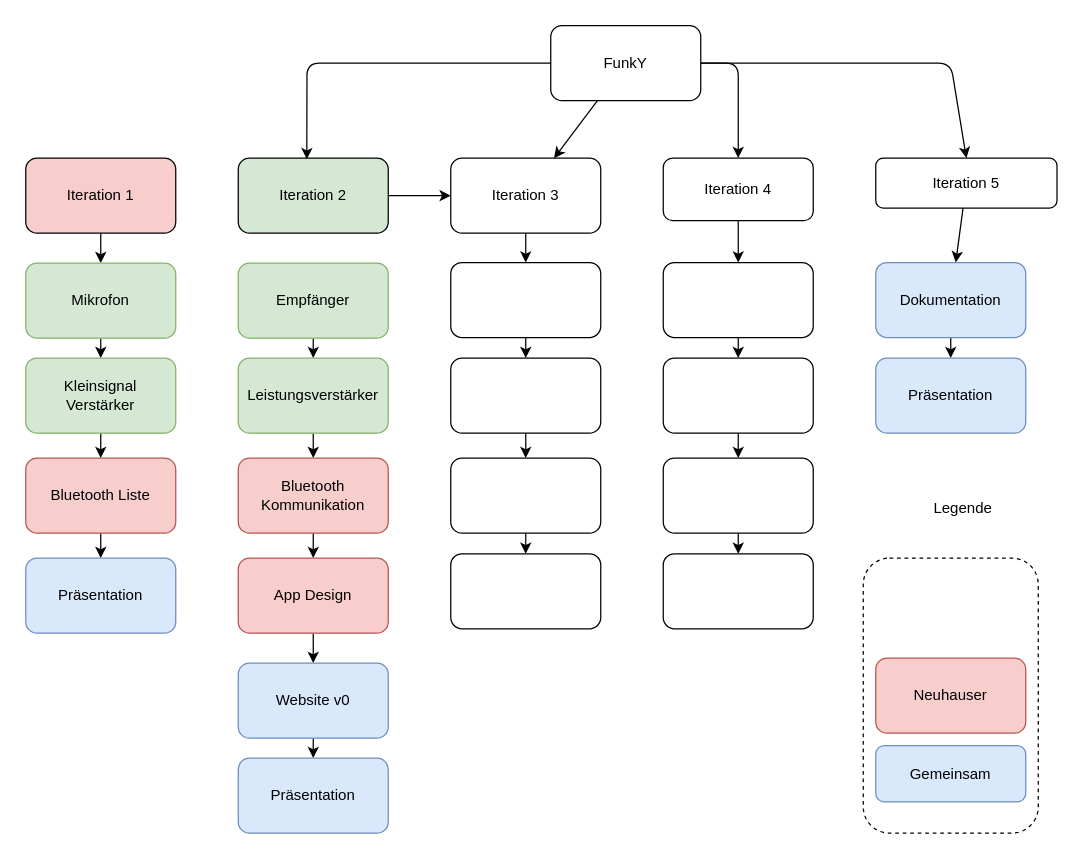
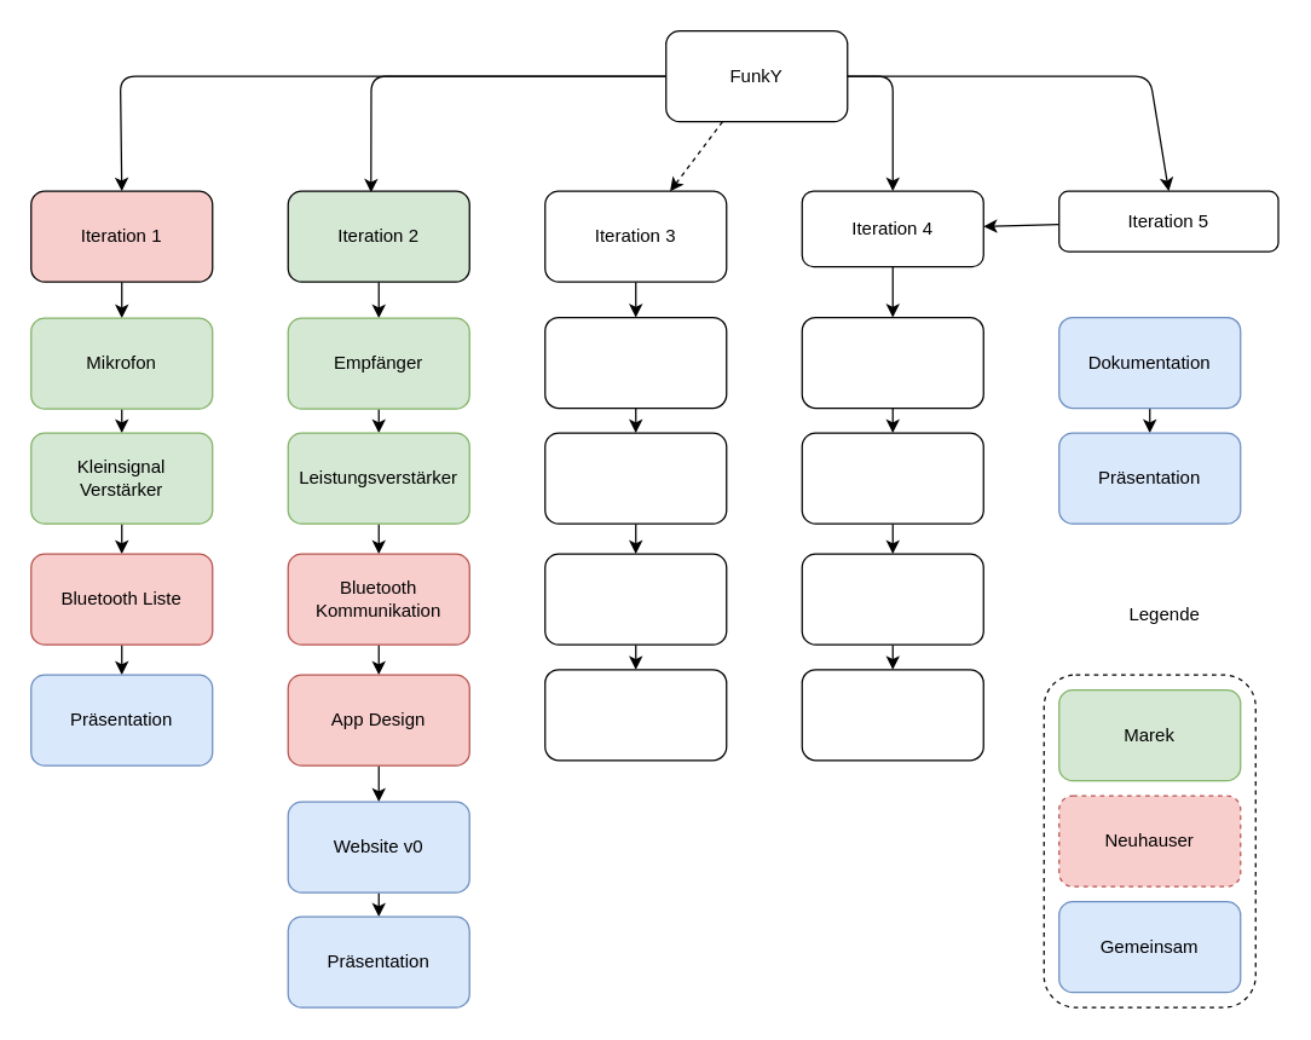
+ <mxCell id="2" style="edgeStyle=none;html=1;entryX=0.5;entryY=0;entryDx=0;entryDy=0;fontSize=12;fontColor=default;" edge="1" parent="1" source="7" target="11"><mxGeometry relative="1" as="geometry"><Array as="points"><mxPoint x="79" y="50" /></Array></mxGeometry></mxCell>
- <mxCell id="3" style="edgeStyle=none;html=1;fontSize=12;fontColor=default;" edge="1" parent="1" source="7" target="13"><mxGeometry relative="1" as="geometry" /></mxCell>
+ <mxCell id="3" style="edgeStyle=none;html=1;fontSize=12;fontColor=default;dashed=1;" edge="1" parent="1" source="7" target="13"><mxGeometry relative="1" as="geometry" /></mxCell>
- <mxCell id="8" value="" style="edgeStyle=none;html=1;fontSize=12;fontColor=default;" edge="1" parent="1" source="9" target="13"><mxGeometry relative="1" as="geometry" /></mxCell>
+ <mxCell id="8" value="" style="edgeStyle=none;html=1;fontSize=12;fontColor=default;" edge="1" parent="1" source="9" target="31"><mxGeometry relative="1" as="geometry" /></mxCell>
- <mxCell id="14" value="" style="edgeStyle=none;html=1;fontSize=12;fontColor=default;" edge="1" parent="1" source="15" target="41"><mxGeometry relative="1" as="geometry" /></mxCell>
+ <mxCell id="14" value="" style="edgeStyle=none;html=1;fontSize=12;fontColor=default;" edge="1" parent="1" source="15" target="17"><mxGeometry relative="1" as="geometry" /></mxCell>
+ <mxCell id="26" value="Marek" style="rounded=1;whiteSpace=wrap;html=1;fillColor=#d5e8d4;strokeColor=#82b366;" vertex="1" parent="1"><mxGeometry x="700" y="456" width="120" height="60" as="geometry" /></mxCell>
- <mxCell id="27" value="Neuhauser" style="rounded=1;whiteSpace=wrap;html=1;fillColor=#f8cecc;strokeColor=#b85450;" vertex="1" parent="1"><mxGeometry x="700" y="526" width="120" height="60" as="geometry" /></mxCell>
+ <mxCell id="27" value="Neuhauser" style="rounded=1;whiteSpace=wrap;html=1;fillColor=#f8cecc;strokeColor=#b85450;dashed=1;" vertex="1" parent="1"><mxGeometry x="700" y="526" width="120" height="60" as="geometry" /></mxCell>
- <mxCell id="28" value="Gemeinsam" style="rounded=1;whiteSpace=wrap;html=1;fillColor=#dae8fc;strokeColor=#6c8ebf;" vertex="1" parent="1"><mxGeometry x="700" y="596" width="120" height="45" as="geometry" /></mxCell>
+ <mxCell id="28" value="Gemeinsam" style="rounded=1;whiteSpace=wrap;html=1;fillColor=#dae8fc;strokeColor=#6c8ebf;" vertex="1" parent="1"><mxGeometry x="700" y="596" width="120" height="60" as="geometry" /></mxCell>
